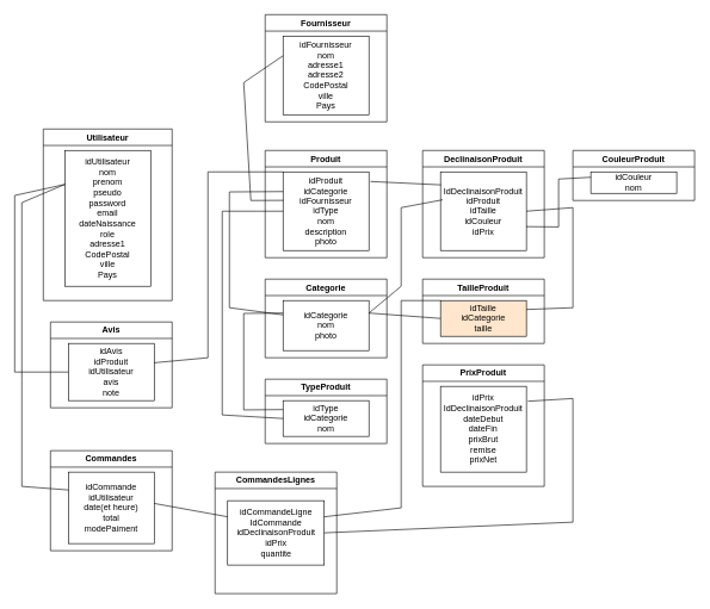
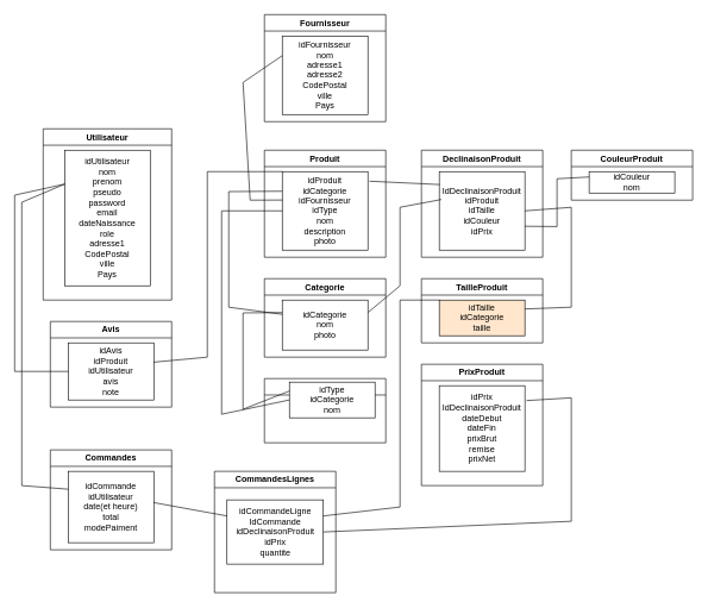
- <mxCell id="34" value="" style="endArrow=none;html=1;rounded=0;entryX=0;entryY=0.5;entryDx=0;entryDy=0;exitX=1;exitY=0.25;exitDx=0;exitDy=0;" edge="1" parent="1" source="11" target="15"><mxGeometry width="50" height="50" relative="1" as="geometry"><mxPoint x="460" y="610" as="sourcePoint" /><mxPoint x="510" y="560" as="targetPoint" /></mxGeometry></mxCell>
- <mxCell id="13" value="idType&lt;br&gt;idCategorie&lt;br&gt;nom" style="whiteSpace=wrap;html=1;" vertex="1" parent="12"><mxGeometry x="25" y="30" width="120" height="50" as="geometry" /></mxCell>
+ <mxCell id="13" value="idType&lt;br&gt;idCategorie&lt;br&gt;nom" style="whiteSpace=wrap;html=1;" vertex="1" parent="12"><mxGeometry x="35" y="5" width="120" height="50" as="geometry" /></mxCell>
